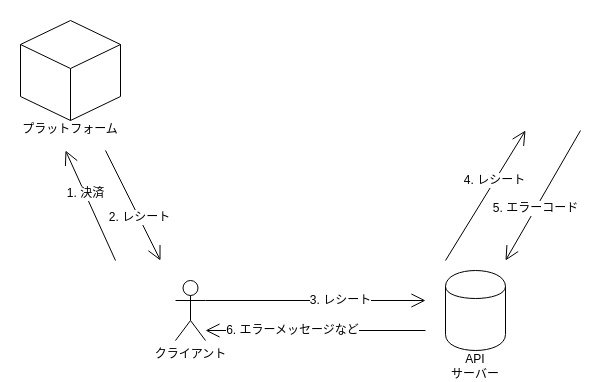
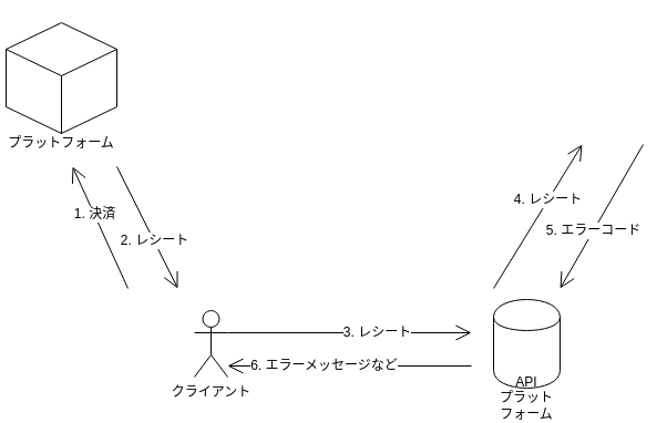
- <mxCell id="4" value="プラットフォーム" style="html=1;shape=mxgraph.basic.isocube;isoAngle=15;verticalAlign=bottom;whiteSpace=wrap;spacingBottom=-18;" vertex="1" parent="1"><mxGeometry x="20" y="20" width="100" height="100" as="geometry" /></mxCell>
+ <mxCell id="4" value="プラットフォーム" style="html=1;shape=mxgraph.basic.isocube;isoAngle=15;verticalAlign=bottom;whiteSpace=wrap;spacingBottom=-18;" vertex="1" parent="1"><mxGeometry x="5" y="20" width="100" height="100" as="geometry" /></mxCell>
- <mxCell id="3" value="API&lt;br&gt;サーバー" style="shape=cylinder;whiteSpace=wrap;html=1;boundedLbl=1;backgroundOutline=1;verticalAlign=bottom;spacingBottom=-33;" vertex="1" parent="1"><mxGeometry x="445" y="270" width="60" height="80" as="geometry" /></mxCell>
+ <mxCell id="3" value="API&lt;br&gt;プラットフォーム" style="shape=cylinder;whiteSpace=wrap;html=1;boundedLbl=1;backgroundOutline=1;verticalAlign=bottom;spacingBottom=-33;" vertex="1" parent="1"><mxGeometry x="445" y="270" width="60" height="80" as="geometry" /></mxCell>
